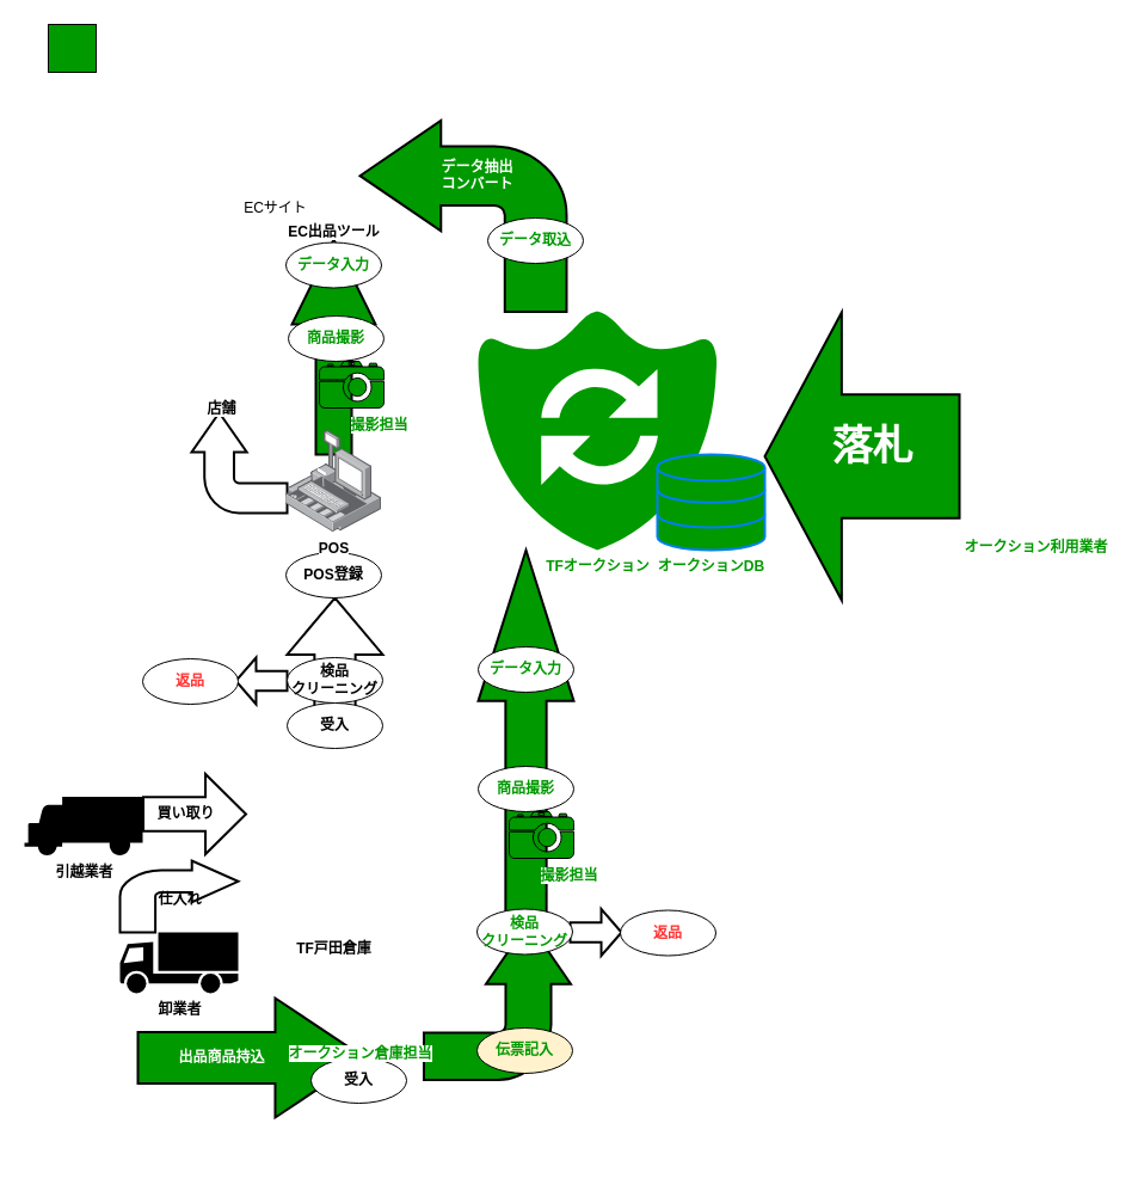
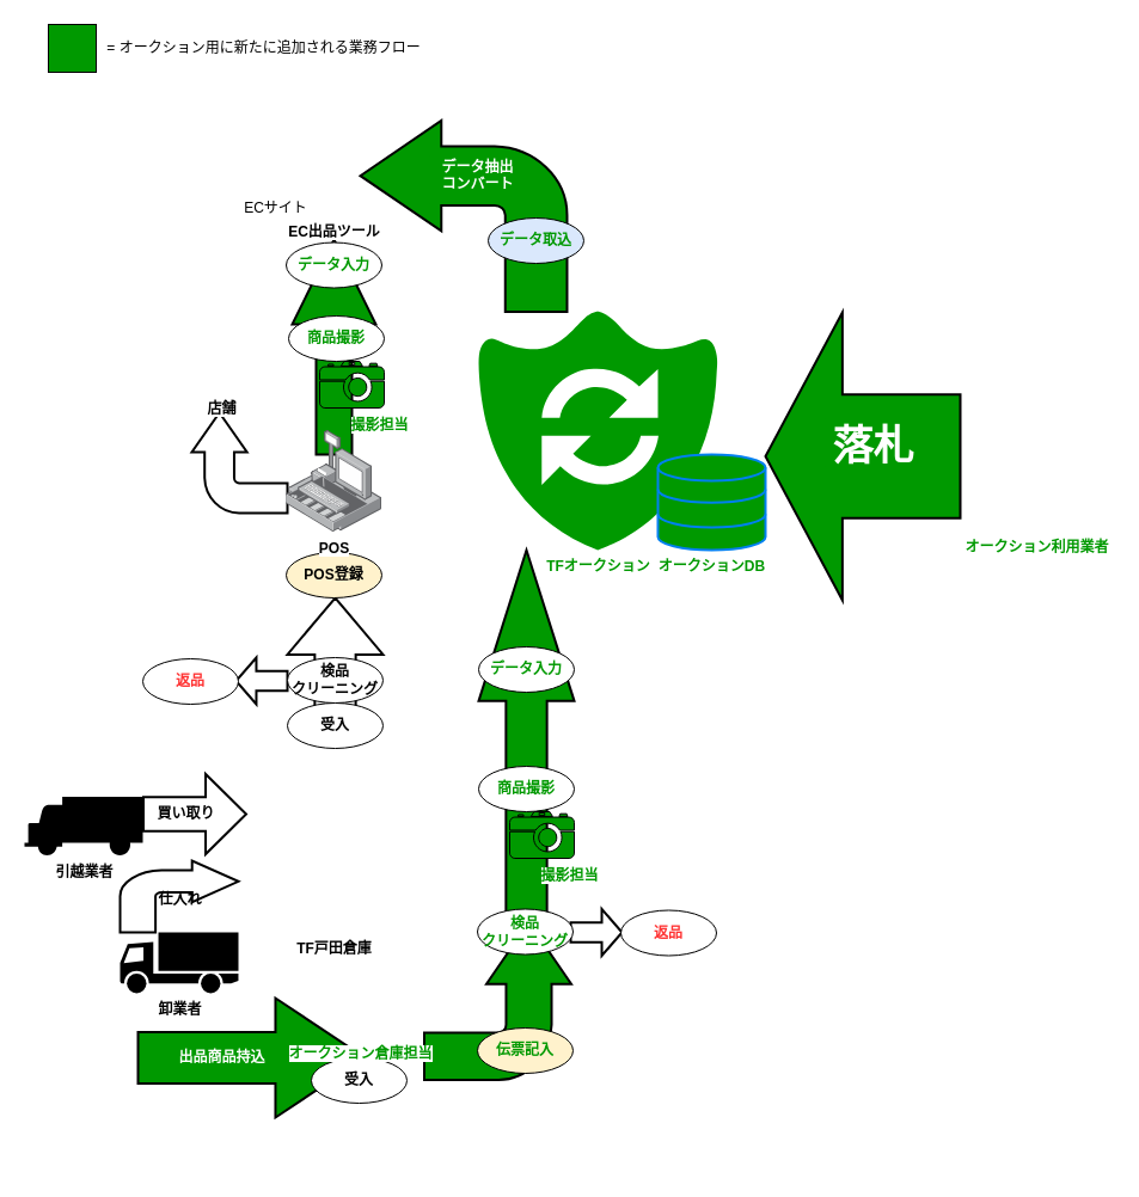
+ <mxCell id="10" value="= オークション用に新たに追加される業務フロー&lt;br&gt;&lt;br&gt;" style="text;html=1;resizable=0;points=[];autosize=1;align=center;verticalAlign=top;spacingTop=-4;fontColor=#000000;" vertex="1" parent="1"><mxGeometry x="80" y="30" width="280" height="30" as="geometry" /></mxCell>
- <mxCell id="36" value="データ取込" style="ellipse;whiteSpace=wrap;html=1;fillColor=#FFFFFF;fontColor=#009900;align=center;fontStyle=1" vertex="1" parent="1"><mxGeometry x="408" y="182" width="80" height="38" as="geometry" /></mxCell>
+ <mxCell id="36" value="データ取込" style="ellipse;whiteSpace=wrap;html=1;fillColor=#dae8fc;fontColor=#009900;align=center;fontStyle=1;" vertex="1" parent="1"><mxGeometry x="408" y="182" width="80" height="38" as="geometry" /></mxCell>
- <mxCell id="15" value="POS登録" style="ellipse;whiteSpace=wrap;html=1;fillColor=#FFFFFF;fontColor=#000000;align=center;fontStyle=1" vertex="1" parent="1"><mxGeometry x="239" y="462" width="80" height="38" as="geometry" /></mxCell>
+ <mxCell id="15" value="POS登録" style="ellipse;whiteSpace=wrap;html=1;fillColor=#fff2cc;fontColor=#000000;align=center;fontStyle=1;" vertex="1" parent="1"><mxGeometry x="239" y="462" width="80" height="38" as="geometry" /></mxCell>
